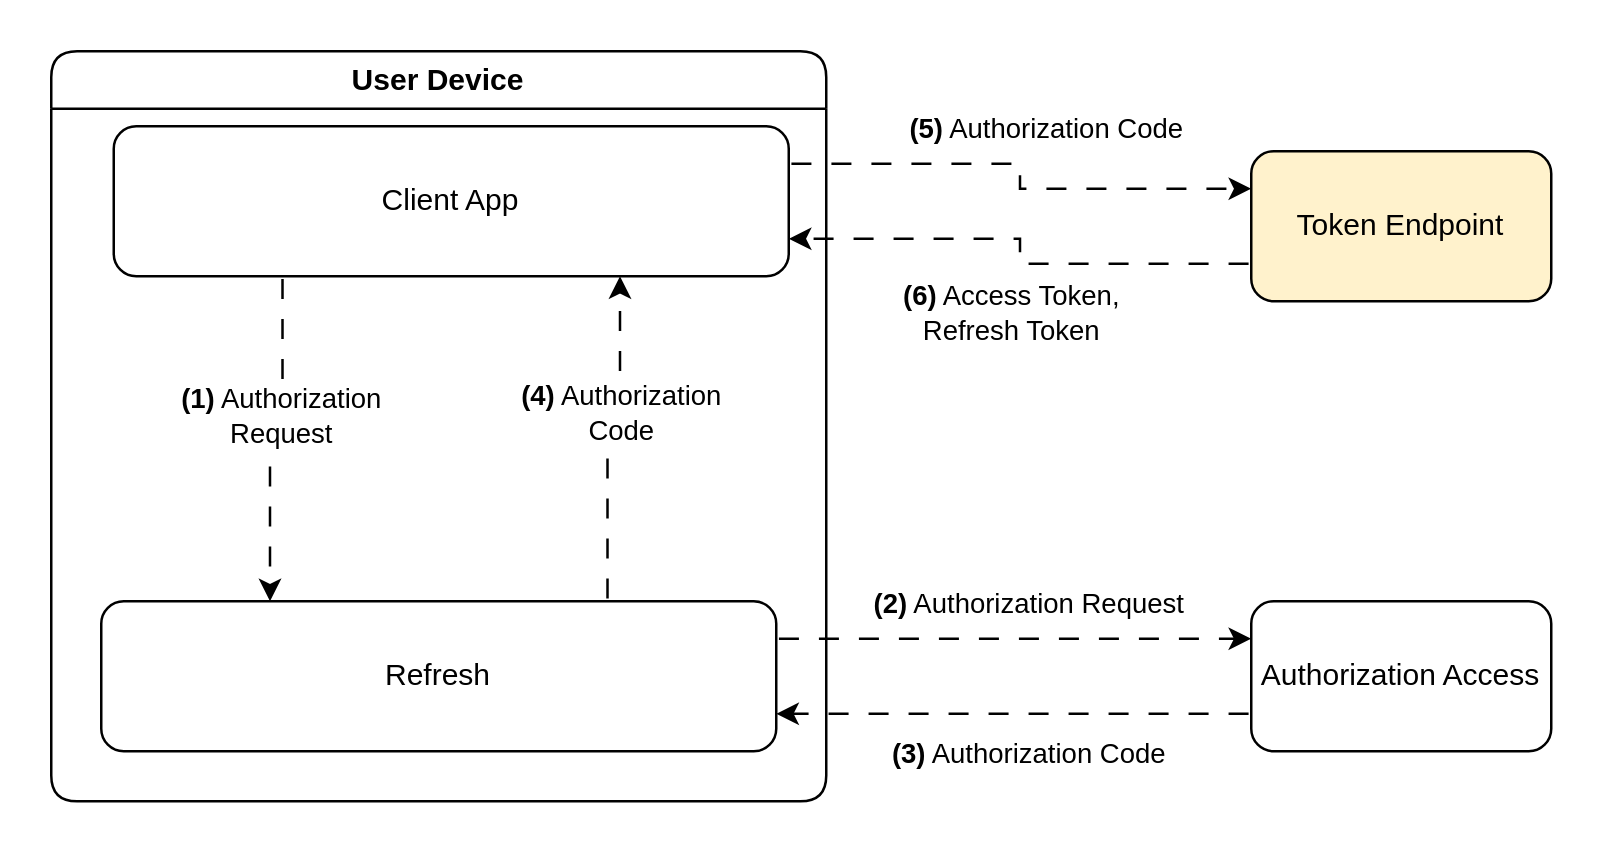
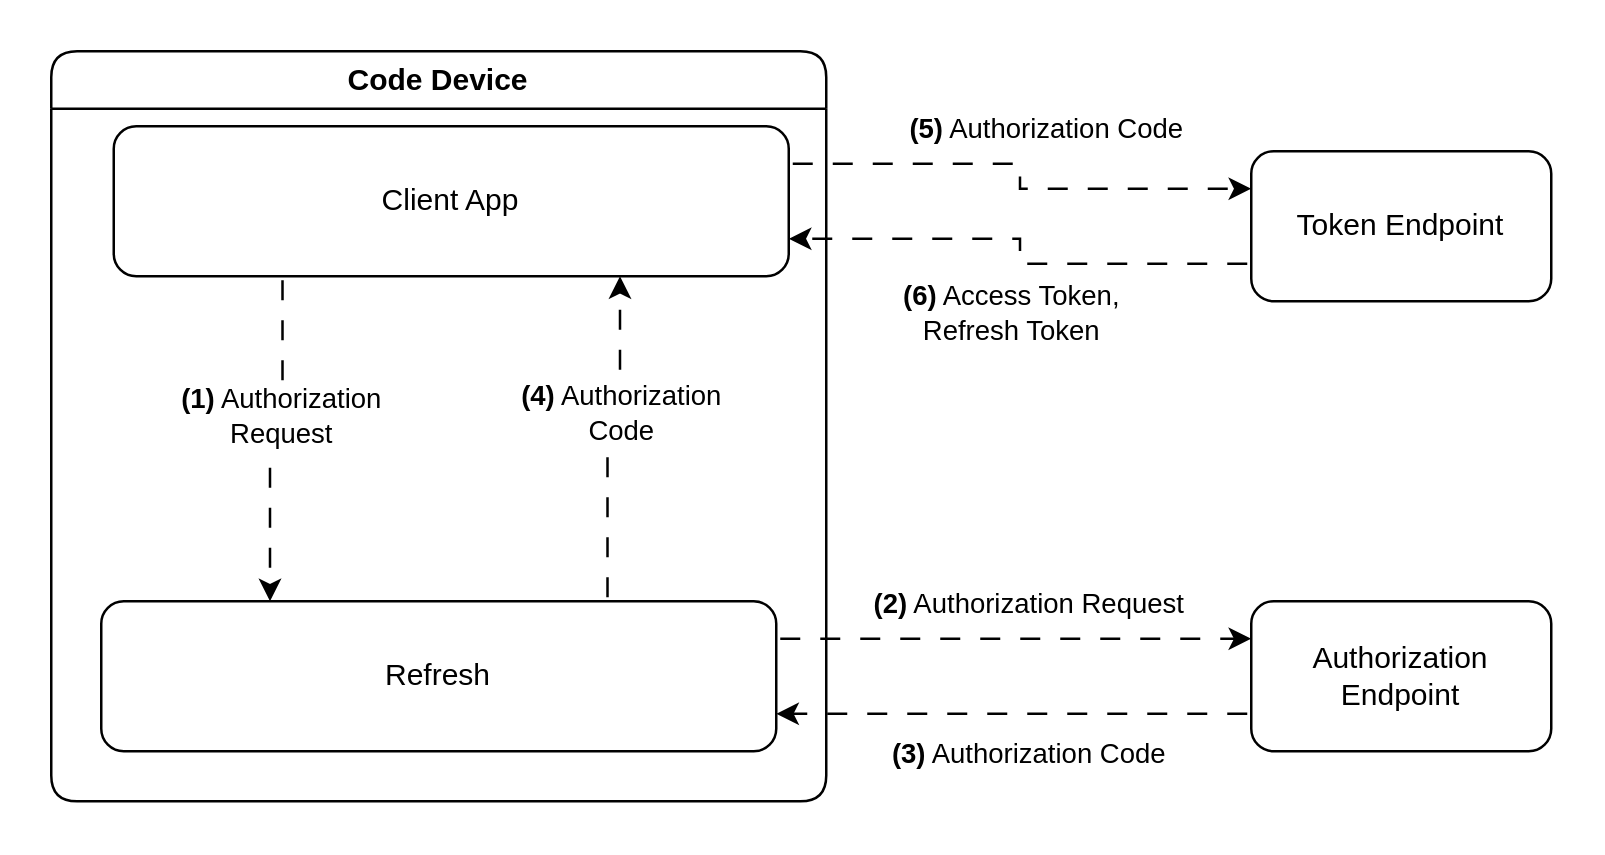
- <mxCell id="2" value="User Device" style="swimlane;whiteSpace=wrap;html=1;rounded=1;" vertex="1" parent="1"><mxGeometry x="20" y="20" width="310" height="300" as="geometry" /></mxCell>
+ <mxCell id="2" value="Code Device" style="swimlane;whiteSpace=wrap;html=1;rounded=1;" vertex="1" parent="1"><mxGeometry x="20" y="20" width="310" height="300" as="geometry" /></mxCell>
- <mxCell id="11" value="Token Endpoint" style="rounded=1;whiteSpace=wrap;html=1;fillColor=#fff2cc;" vertex="1" parent="1"><mxGeometry x="500" y="60" width="120" height="60" as="geometry" /></mxCell>
+ <mxCell id="11" value="Token Endpoint" style="rounded=1;whiteSpace=wrap;html=1;" vertex="1" parent="1"><mxGeometry x="500" y="60" width="120" height="60" as="geometry" /></mxCell>
- <mxCell id="16" value="Authorization Access" style="rounded=1;whiteSpace=wrap;html=1;" vertex="1" parent="1"><mxGeometry x="500" y="240" width="120" height="60" as="geometry" /></mxCell>
+ <mxCell id="16" value="Authorization Endpoint" style="rounded=1;whiteSpace=wrap;html=1;" vertex="1" parent="1"><mxGeometry x="500" y="240" width="120" height="60" as="geometry" /></mxCell>
